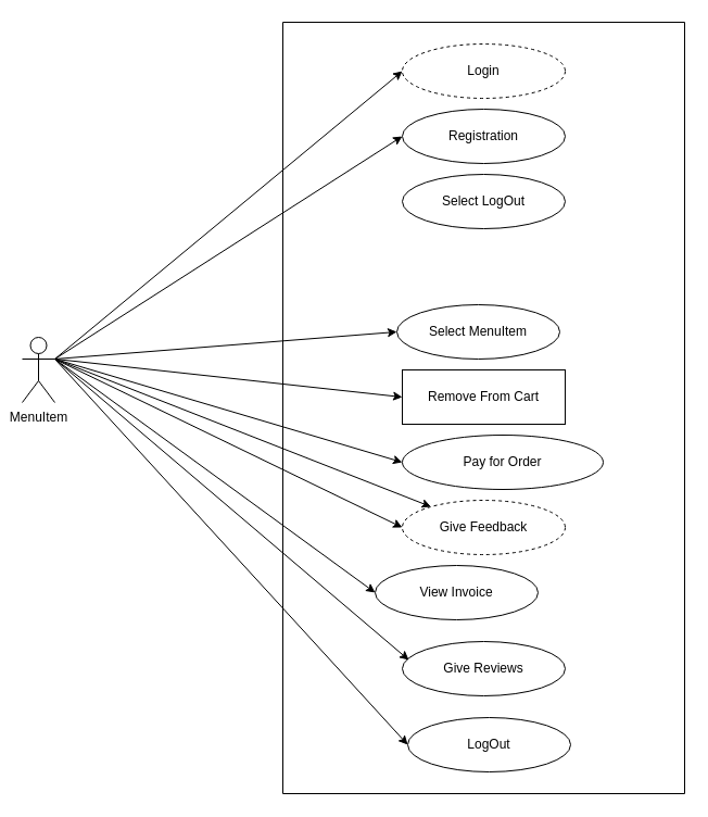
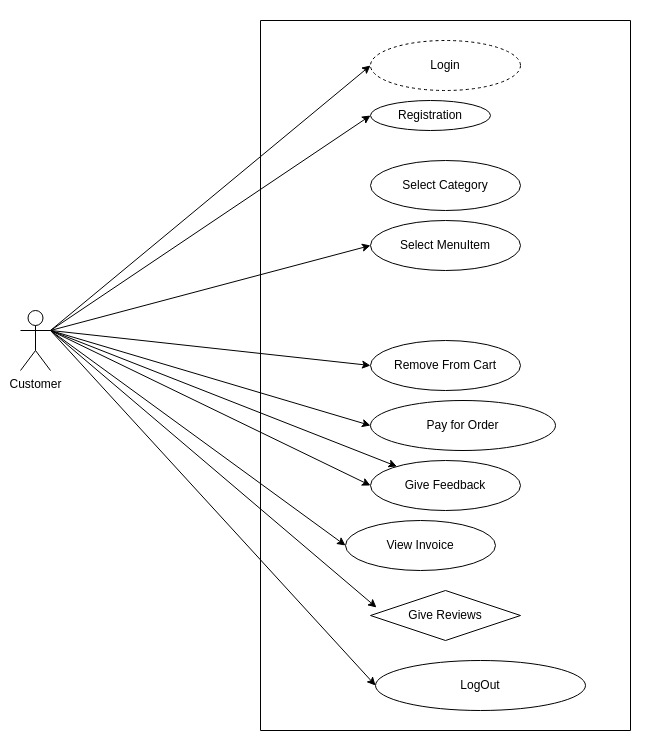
- <mxCell id="5" value="Registration" style="ellipse;whiteSpace=wrap;html=1;" parent="1" vertex="1"><mxGeometry x="370" y="100" width="150" height="50" as="geometry" /></mxCell>
+ <mxCell id="5" value="Registration" style="ellipse;whiteSpace=wrap;html=1;" parent="1" vertex="1"><mxGeometry x="370" y="100" width="120" height="30" as="geometry" /></mxCell>
- <mxCell id="9" value="Select LogOut" style="ellipse;whiteSpace=wrap;html=1;" parent="1" vertex="1"><mxGeometry x="370" y="160" width="150" height="50" as="geometry" /></mxCell>
+ <mxCell id="9" value="Select Category" style="ellipse;whiteSpace=wrap;html=1;" parent="1" vertex="1"><mxGeometry x="370" y="160" width="150" height="50" as="geometry" /></mxCell>
- <mxCell id="8" value="Select MenuItem" style="ellipse;whiteSpace=wrap;html=1;" parent="1" vertex="1"><mxGeometry x="365" y="280" width="150" height="50" as="geometry" /></mxCell>
+ <mxCell id="8" value="Select MenuItem" style="ellipse;whiteSpace=wrap;html=1;" parent="1" vertex="1"><mxGeometry x="370" y="220" width="150" height="50" as="geometry" /></mxCell>
- <mxCell id="7" value="Remove From Cart" style="whiteSpace=wrap;html=1;rounded=0;" parent="1" vertex="1"><mxGeometry x="370" y="340" width="150" height="50" as="geometry" /></mxCell>
+ <mxCell id="7" value="Remove From Cart" style="ellipse;whiteSpace=wrap;html=1;" parent="1" vertex="1"><mxGeometry x="370" y="340" width="150" height="50" as="geometry" /></mxCell>
- <mxCell id="2" value="MenuItem" style="shape=umlActor;verticalLabelPosition=bottom;verticalAlign=top;html=1;outlineConnect=0;" parent="1" vertex="1"><mxGeometry x="20" y="310" width="30" height="60" as="geometry" /></mxCell>
+ <mxCell id="2" value="Customer" style="shape=umlActor;verticalLabelPosition=bottom;verticalAlign=top;html=1;outlineConnect=0;" parent="1" vertex="1"><mxGeometry x="20" y="310" width="30" height="60" as="geometry" /></mxCell>
- <mxCell id="16" value="Give Feedback" style="ellipse;whiteSpace=wrap;html=1;dashed=1;" parent="1" vertex="1"><mxGeometry x="370" y="460" width="150" height="50" as="geometry" /></mxCell>
+ <mxCell id="16" value="Give Feedback" style="ellipse;whiteSpace=wrap;html=1;" parent="1" vertex="1"><mxGeometry x="370" y="460" width="150" height="50" as="geometry" /></mxCell>
- <mxCell id="22" value="Give Reviews" style="ellipse;whiteSpace=wrap;html=1;" vertex="1" parent="1"><mxGeometry x="370" y="590" width="150" height="50" as="geometry" /></mxCell>
+ <mxCell id="22" value="Give Reviews" style="rhombus;whiteSpace=wrap;html=1;" vertex="1" parent="1"><mxGeometry x="370" y="590" width="150" height="50" as="geometry" /></mxCell>
- <mxCell id="18" value="LogOut" style="ellipse;whiteSpace=wrap;html=1;" parent="1" vertex="1"><mxGeometry x="375" y="660" width="150" height="50" as="geometry" /></mxCell>
+ <mxCell id="18" value="LogOut" style="ellipse;whiteSpace=wrap;html=1;" parent="1" vertex="1"><mxGeometry x="375" y="660" width="210" height="50" as="geometry" /></mxCell>
